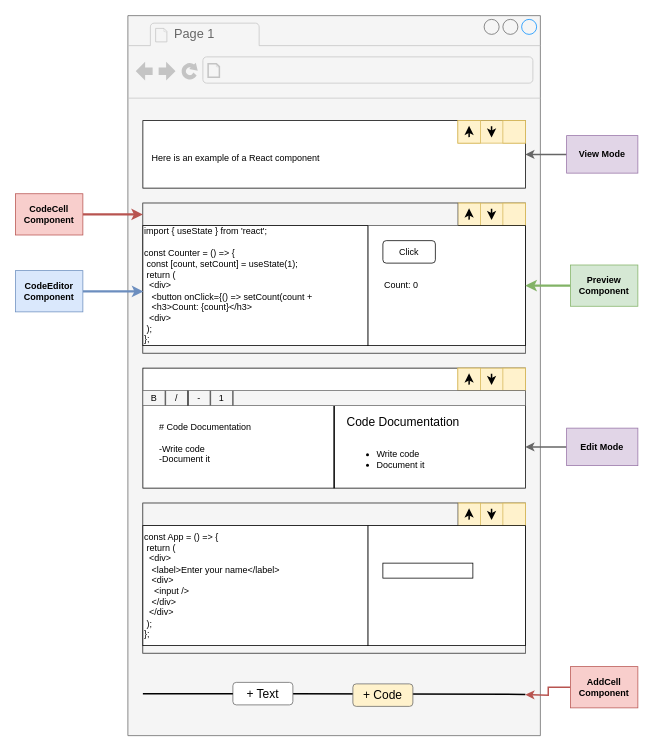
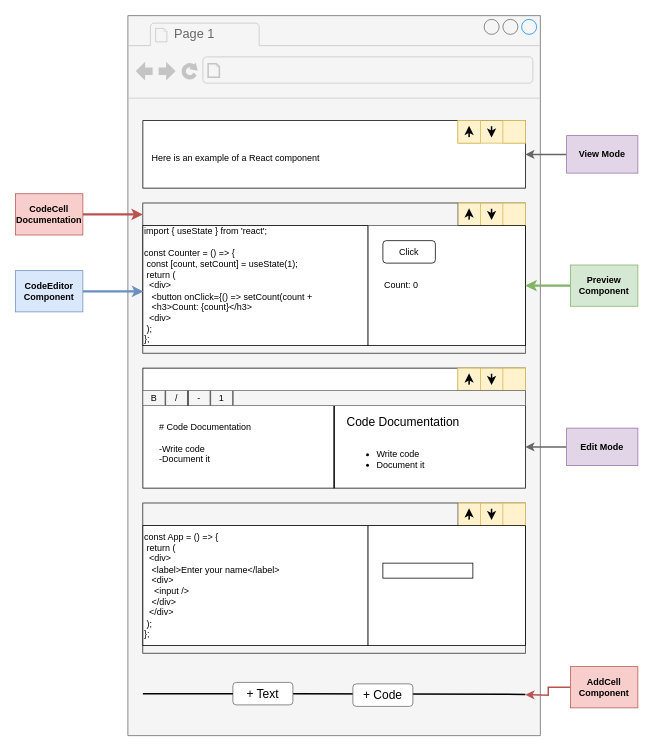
- <mxCell id="64" value="CodeCell Component" style="rounded=0;whiteSpace=wrap;html=1;align=center;fillColor=#f8cecc;strokeColor=#b85450;fontStyle=1" parent="1" vertex="1"><mxGeometry x="20" y="257.5" width="90" height="55" as="geometry" /></mxCell>
+ <mxCell id="64" value="CodeCell Documentation" style="rounded=0;whiteSpace=wrap;html=1;align=center;fillColor=#f8cecc;strokeColor=#b85450;fontStyle=1" parent="1" vertex="1"><mxGeometry x="20" y="257.5" width="90" height="55" as="geometry" /></mxCell>
- <mxCell id="59" value="+ Code" style="rounded=1;whiteSpace=wrap;html=1;fontSize=16;fontColor=#000000;strokeColor=#666666;strokeWidth=1;fillColor=#fff2cc;align=center;" vertex="1" parent="2"><mxGeometry x="300" y="891" width="80" height="30" as="geometry" /></mxCell>
+ <mxCell id="59" value="+ Code" style="rounded=1;whiteSpace=wrap;html=1;fontSize=16;fontColor=#000000;strokeColor=#666666;strokeWidth=1;fillColor=#ffffff;align=center;" vertex="1" parent="2"><mxGeometry x="300" y="891" width="80" height="30" as="geometry" /></mxCell>
